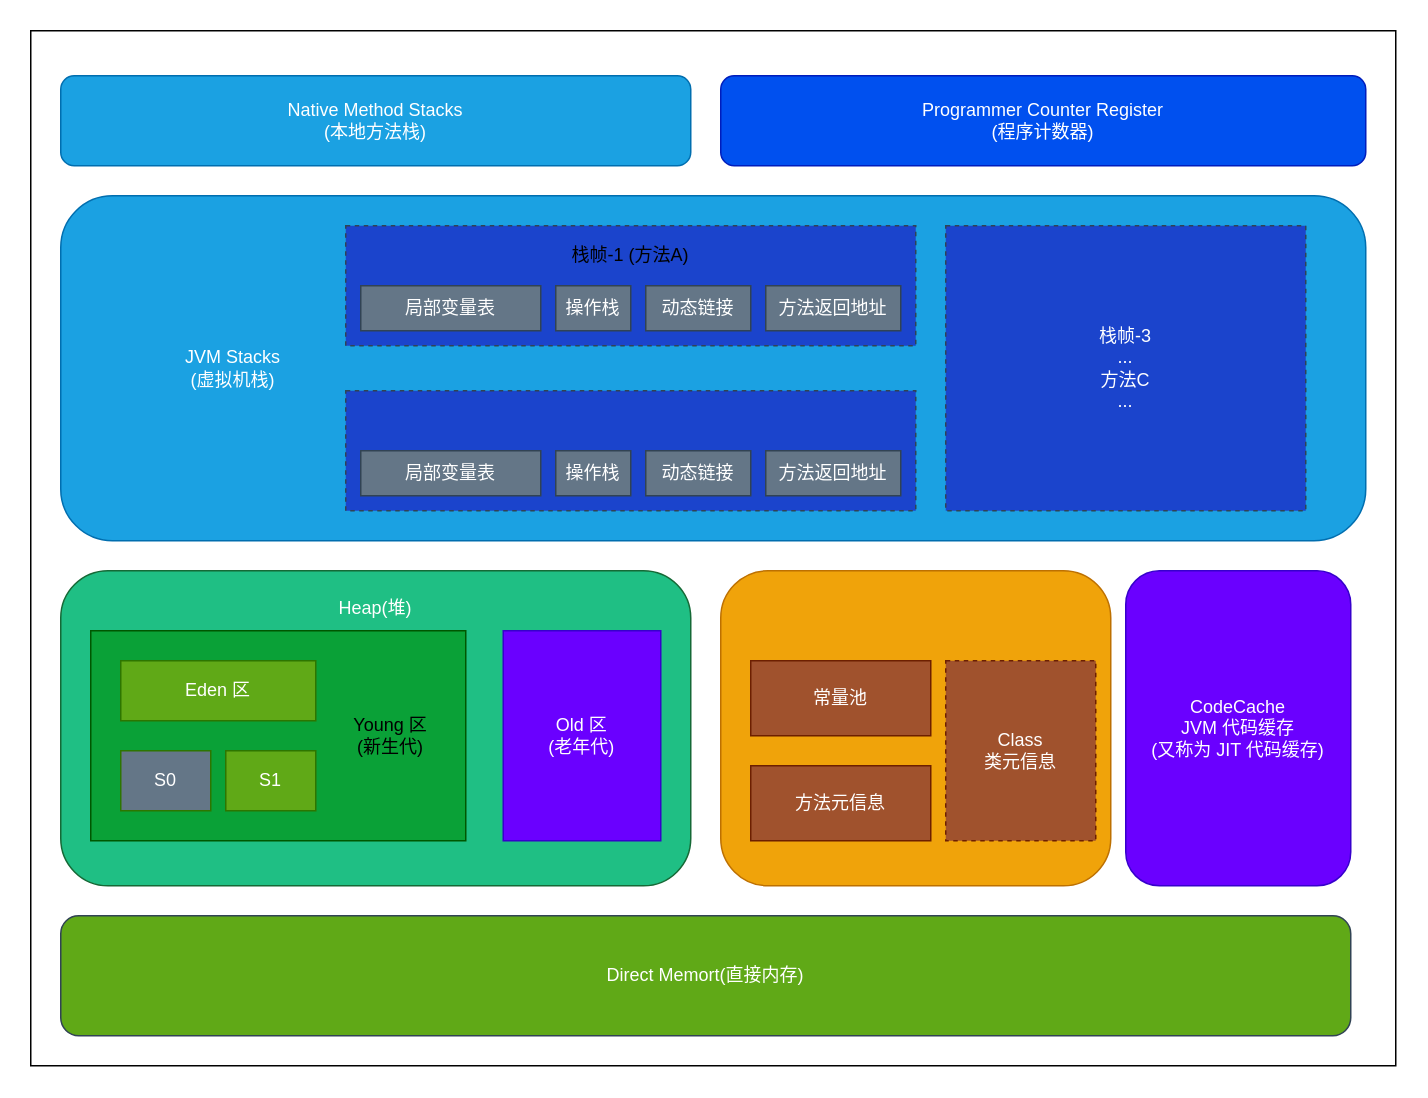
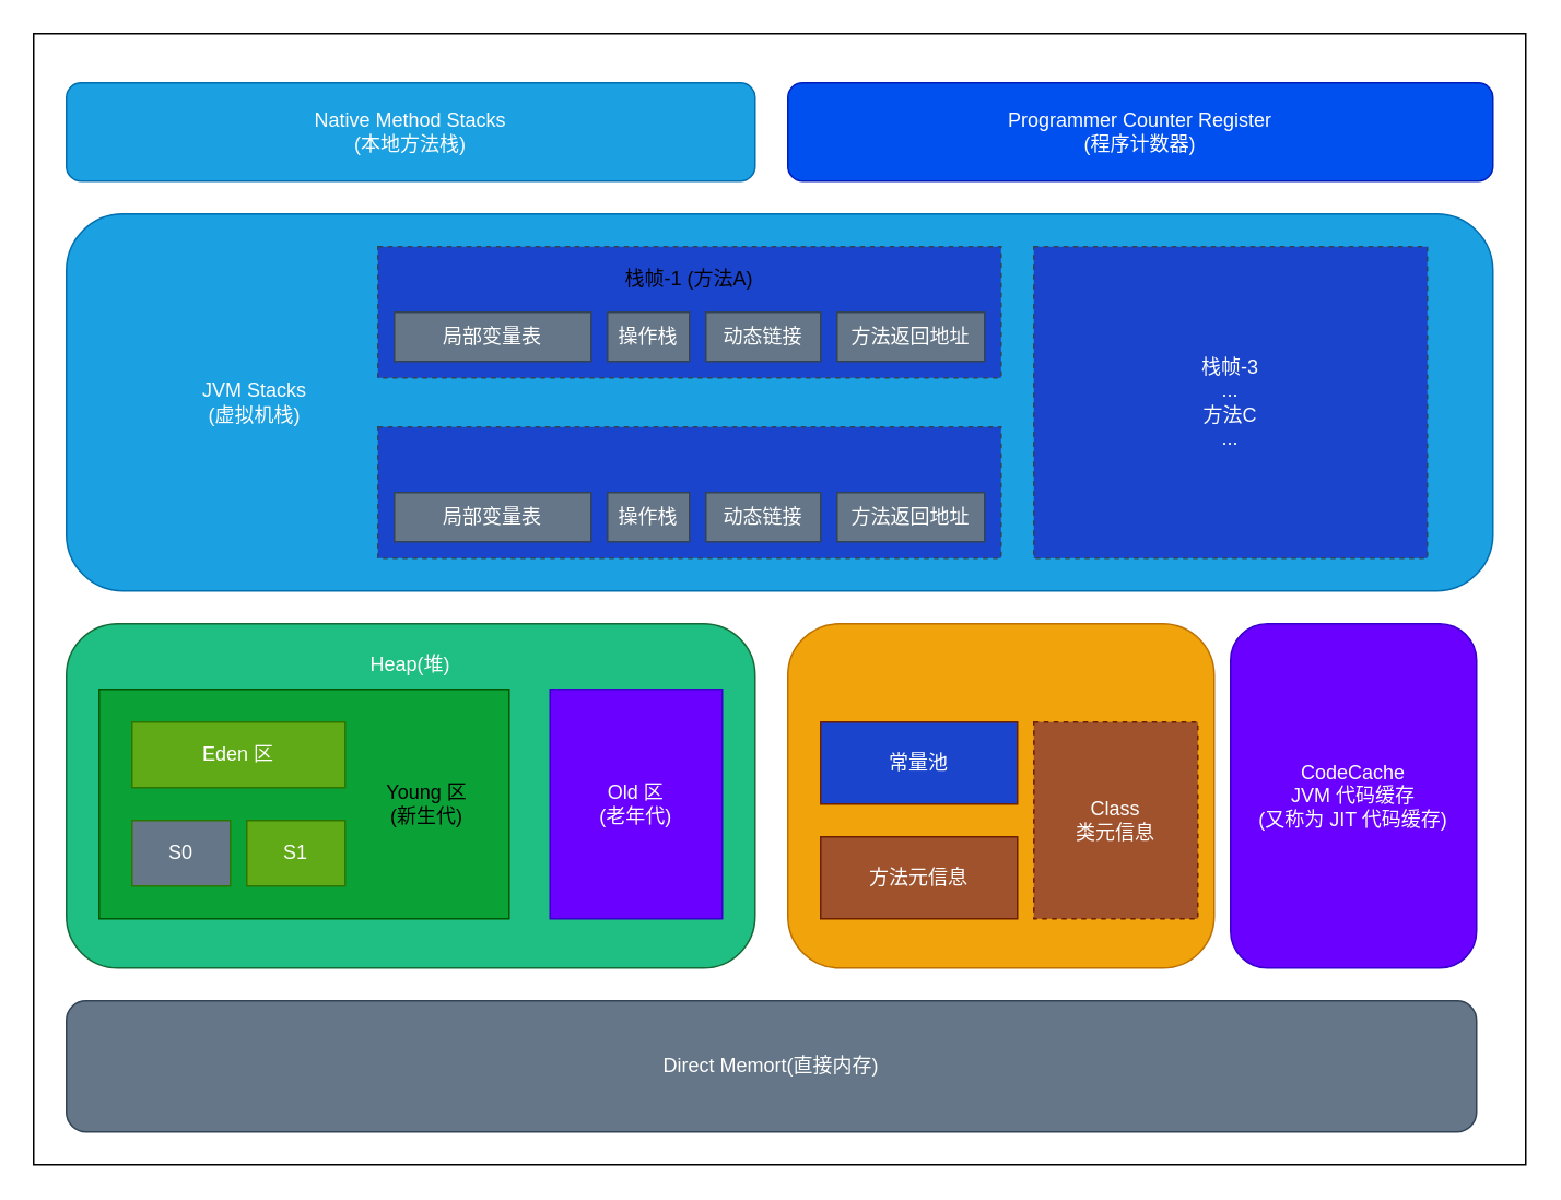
- <mxCell id="30" value="常量池" style="rounded=0;whiteSpace=wrap;html=1;strokeColor=#6D1F00;strokeWidth=1;fillColor=#a0522d;fontColor=#ffffff;" parent="1" vertex="1"><mxGeometry x="500" y="440" width="120" height="50" as="geometry" /></mxCell>
+ <mxCell id="30" value="常量池" style="rounded=0;whiteSpace=wrap;html=1;strokeColor=#6D1F00;strokeWidth=1;fillColor=#1b44cc;fontColor=#ffffff;" parent="1" vertex="1"><mxGeometry x="500" y="440" width="120" height="50" as="geometry" /></mxCell>
- <mxCell id="9" value="Direct Memort(直接内存)" style="rounded=1;whiteSpace=wrap;html=1;fillColor=#60a917;fontColor=#ffffff;strokeColor=#314354;" parent="1" vertex="1"><mxGeometry x="40" y="610" width="860" height="80" as="geometry" /></mxCell>
+ <mxCell id="9" value="Direct Memort(直接内存)" style="rounded=1;whiteSpace=wrap;html=1;fillColor=#647687;fontColor=#ffffff;strokeColor=#314354;" parent="1" vertex="1"><mxGeometry x="40" y="610" width="860" height="80" as="geometry" /></mxCell>
